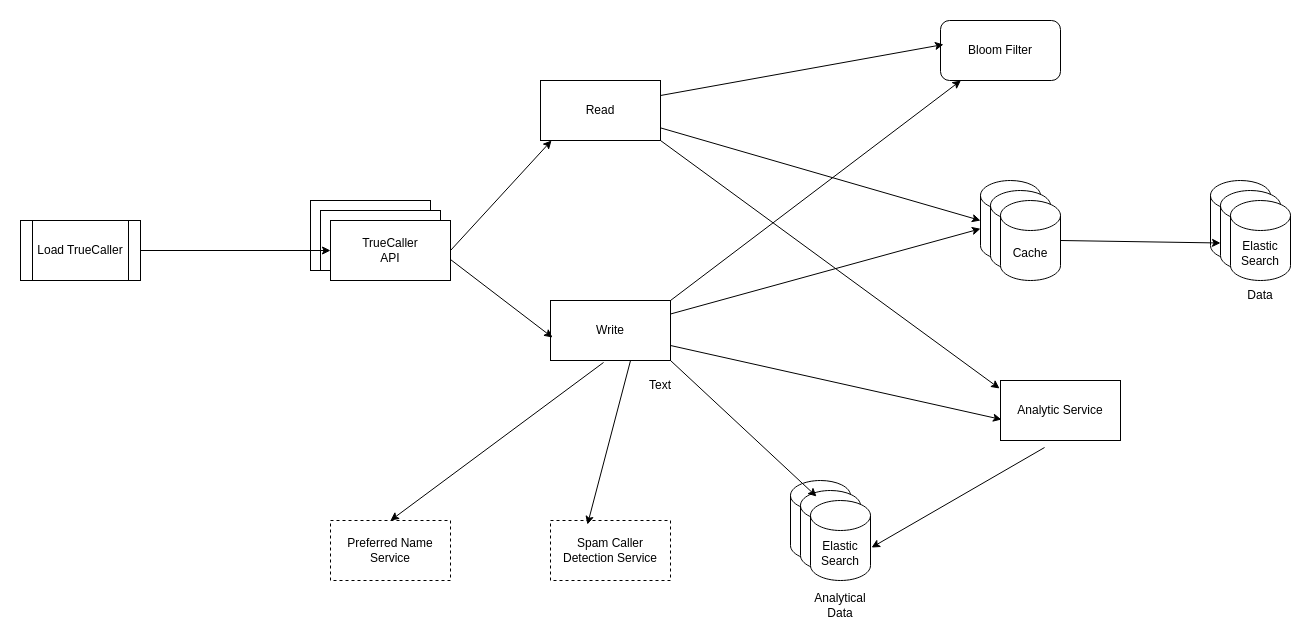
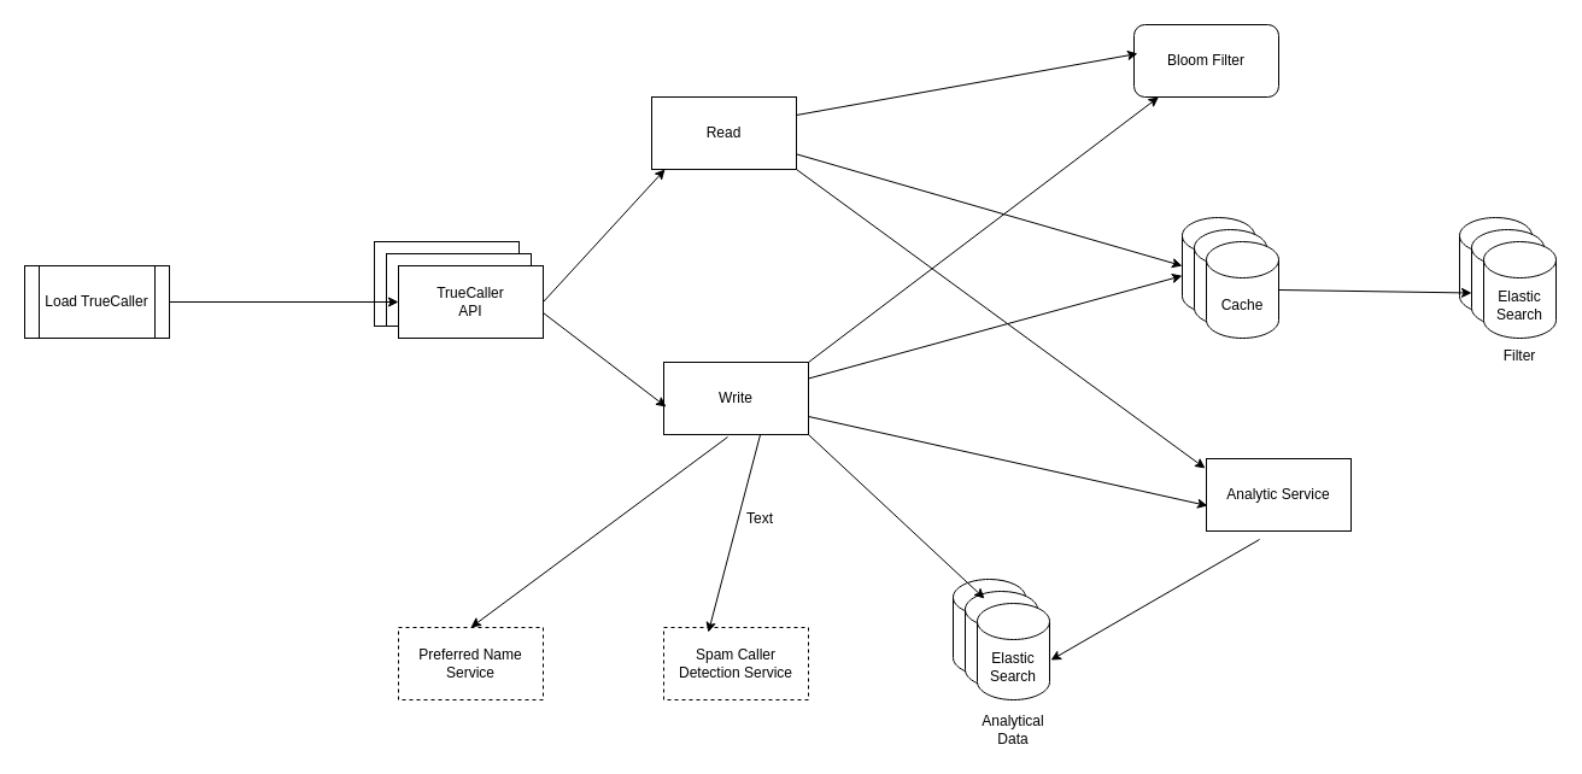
- <mxCell id="27" value="Data" style="text;html=1;strokeColor=none;fillColor=none;align=center;verticalAlign=middle;whiteSpace=wrap;rounded=0;" parent="1" vertex="1"><mxGeometry x="1230" y="280" width="60" height="30" as="geometry" /></mxCell>
+ <mxCell id="27" value="Filter" style="text;html=1;strokeColor=none;fillColor=none;align=center;verticalAlign=middle;whiteSpace=wrap;rounded=0;" parent="1" vertex="1"><mxGeometry x="1230" y="280" width="60" height="30" as="geometry" /></mxCell>
- <mxCell id="34" value="Text" style="text;html=1;strokeColor=none;fillColor=none;align=center;verticalAlign=middle;whiteSpace=wrap;rounded=0;" parent="1" vertex="1"><mxGeometry x="630" y="370" width="60" height="30" as="geometry" /></mxCell>
+ <mxCell id="34" value="Text" style="text;html=1;strokeColor=none;fillColor=none;align=center;verticalAlign=middle;whiteSpace=wrap;rounded=0;" parent="1" vertex="1"><mxGeometry x="600" y="415" width="60" height="30" as="geometry" /></mxCell>
